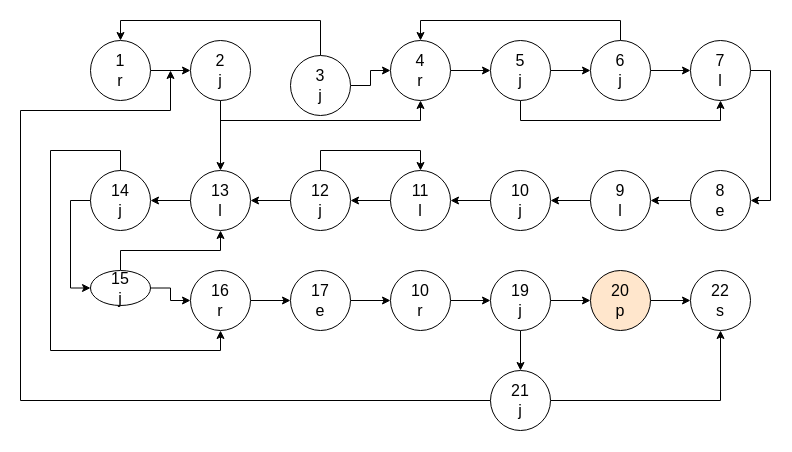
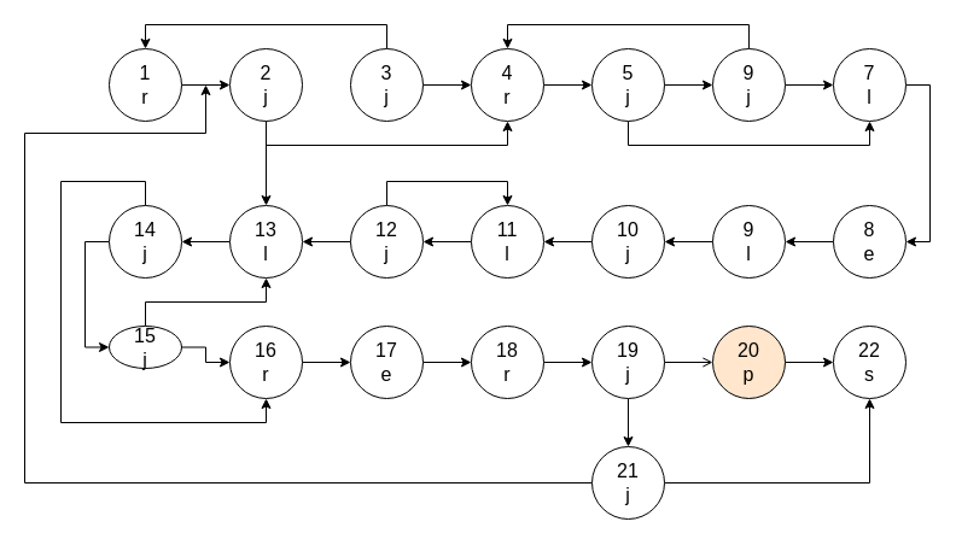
- <mxCell id="17" value="&lt;font style=&quot;font-size: 16px&quot;&gt;6&lt;br&gt;j&lt;br&gt;&lt;/font&gt;" style="ellipse;whiteSpace=wrap;html=1;aspect=fixed;" vertex="1" parent="1"><mxGeometry x="590" y="40" width="60" height="60" as="geometry" /></mxCell>
+ <mxCell id="17" value="&lt;font style=&quot;font-size: 16px&quot;&gt;9&lt;br&gt;j&lt;br&gt;&lt;/font&gt;" style="ellipse;whiteSpace=wrap;html=1;aspect=fixed;" vertex="1" parent="1"><mxGeometry x="590" y="40" width="60" height="60" as="geometry" /></mxCell>
- <mxCell id="9" value="&lt;font style=&quot;font-size: 16px&quot;&gt;3&lt;br&gt;j&lt;br&gt;&lt;/font&gt;" style="ellipse;whiteSpace=wrap;html=1;aspect=fixed;" vertex="1" parent="1"><mxGeometry x="290" y="55" width="60" height="60" as="geometry" /></mxCell>
+ <mxCell id="9" value="&lt;font style=&quot;font-size: 16px&quot;&gt;3&lt;br&gt;j&lt;br&gt;&lt;/font&gt;" style="ellipse;whiteSpace=wrap;html=1;aspect=fixed;" vertex="1" parent="1"><mxGeometry x="290" y="40" width="60" height="60" as="geometry" /></mxCell>
- <mxCell id="44" value="&lt;font style=&quot;font-size: 16px&quot;&gt;10&lt;br&gt;r&lt;br&gt;&lt;/font&gt;" style="ellipse;whiteSpace=wrap;html=1;aspect=fixed;" vertex="1" parent="1"><mxGeometry x="390" y="270" width="60" height="60" as="geometry" /></mxCell>
+ <mxCell id="44" value="&lt;font style=&quot;font-size: 16px&quot;&gt;18&lt;br&gt;r&lt;br&gt;&lt;/font&gt;" style="ellipse;whiteSpace=wrap;html=1;aspect=fixed;" vertex="1" parent="1"><mxGeometry x="390" y="270" width="60" height="60" as="geometry" /></mxCell>
- <mxCell id="45" value="" style="edgeStyle=orthogonalEdgeStyle;rounded=0;orthogonalLoop=1;jettySize=auto;html=1;" edge="1" parent="1" source="47" target="49"><mxGeometry relative="1" as="geometry" /></mxCell>
+ <mxCell id="45" value="" style="edgeStyle=orthogonalEdgeStyle;rounded=0;orthogonalLoop=1;jettySize=auto;html=1;endArrow=open;" edge="1" parent="1" source="47" target="49"><mxGeometry relative="1" as="geometry" /></mxCell>
